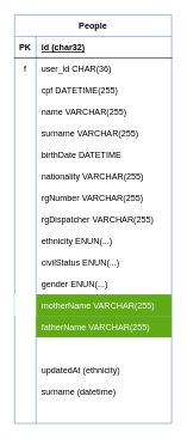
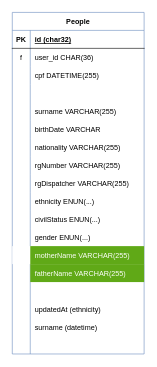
- <mxCell id="14" value="name VARCHAR(255)" style="shape=partialRectangle;connectable=0;fillColor=none;top=0;left=0;bottom=0;right=0;align=left;spacingLeft=6;overflow=hidden;" parent="12" vertex="1"><mxGeometry x="30" width="190" height="30" as="geometry" /></mxCell>
- <mxCell id="20" value="birthDate DATETIME" style="shape=partialRectangle;connectable=0;fillColor=none;top=0;left=0;bottom=0;right=0;align=left;spacingLeft=6;overflow=hidden;" parent="18" vertex="1"><mxGeometry x="30" width="190" height="30" as="geometry" /></mxCell>
+ <mxCell id="20" value="birthDate VARCHAR" style="shape=partialRectangle;connectable=0;fillColor=none;top=0;left=0;bottom=0;right=0;align=left;spacingLeft=6;overflow=hidden;" parent="18" vertex="1"><mxGeometry x="30" width="190" height="30" as="geometry" /></mxCell>
